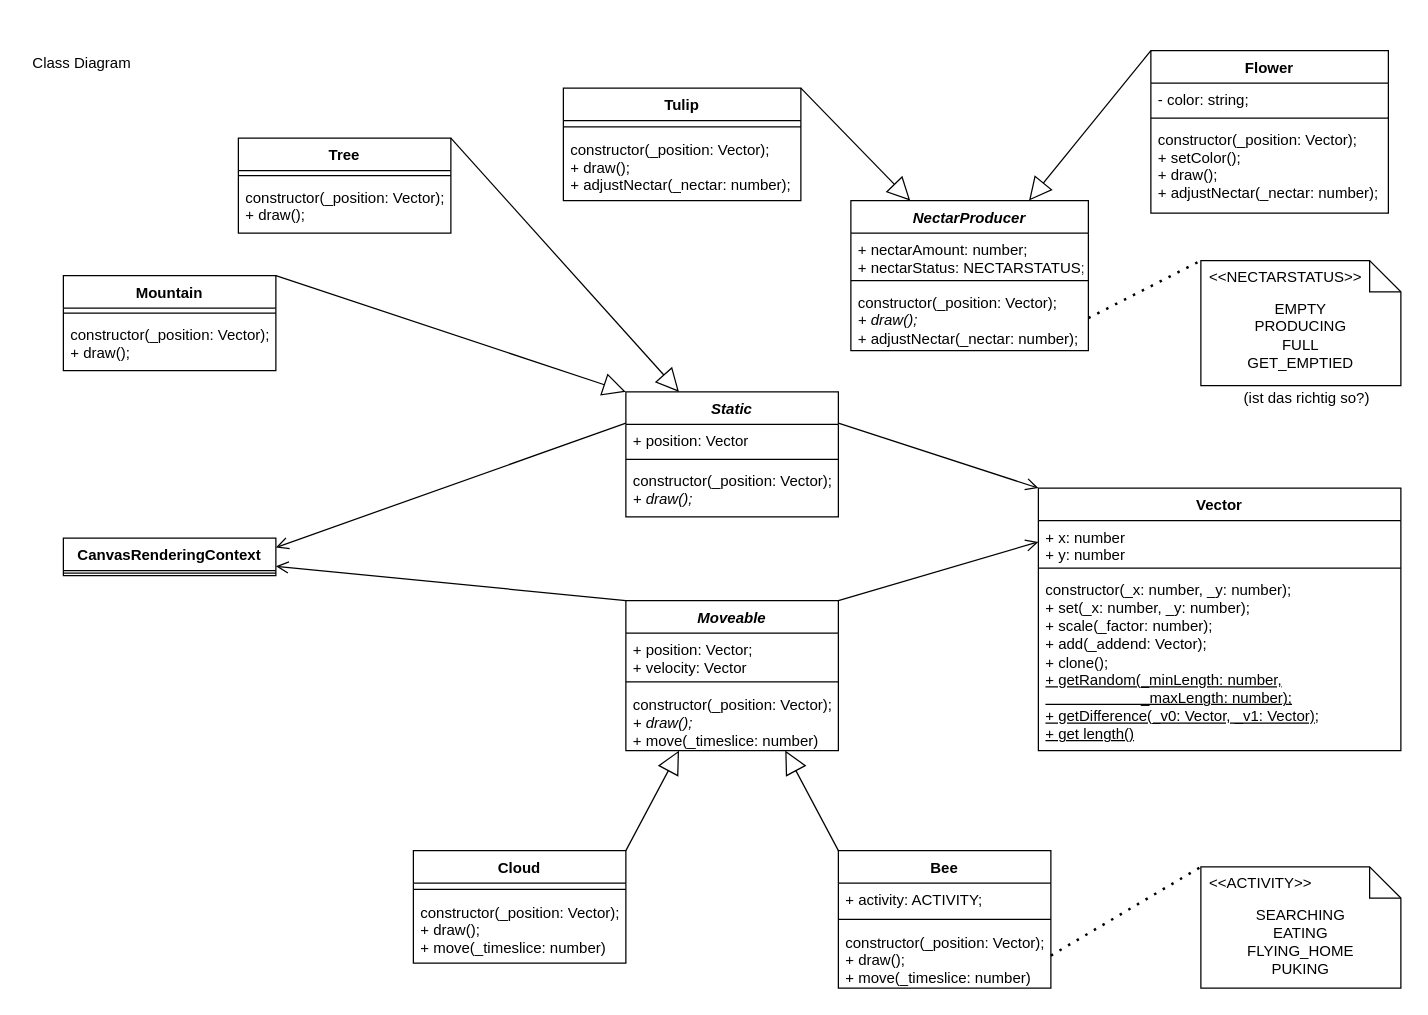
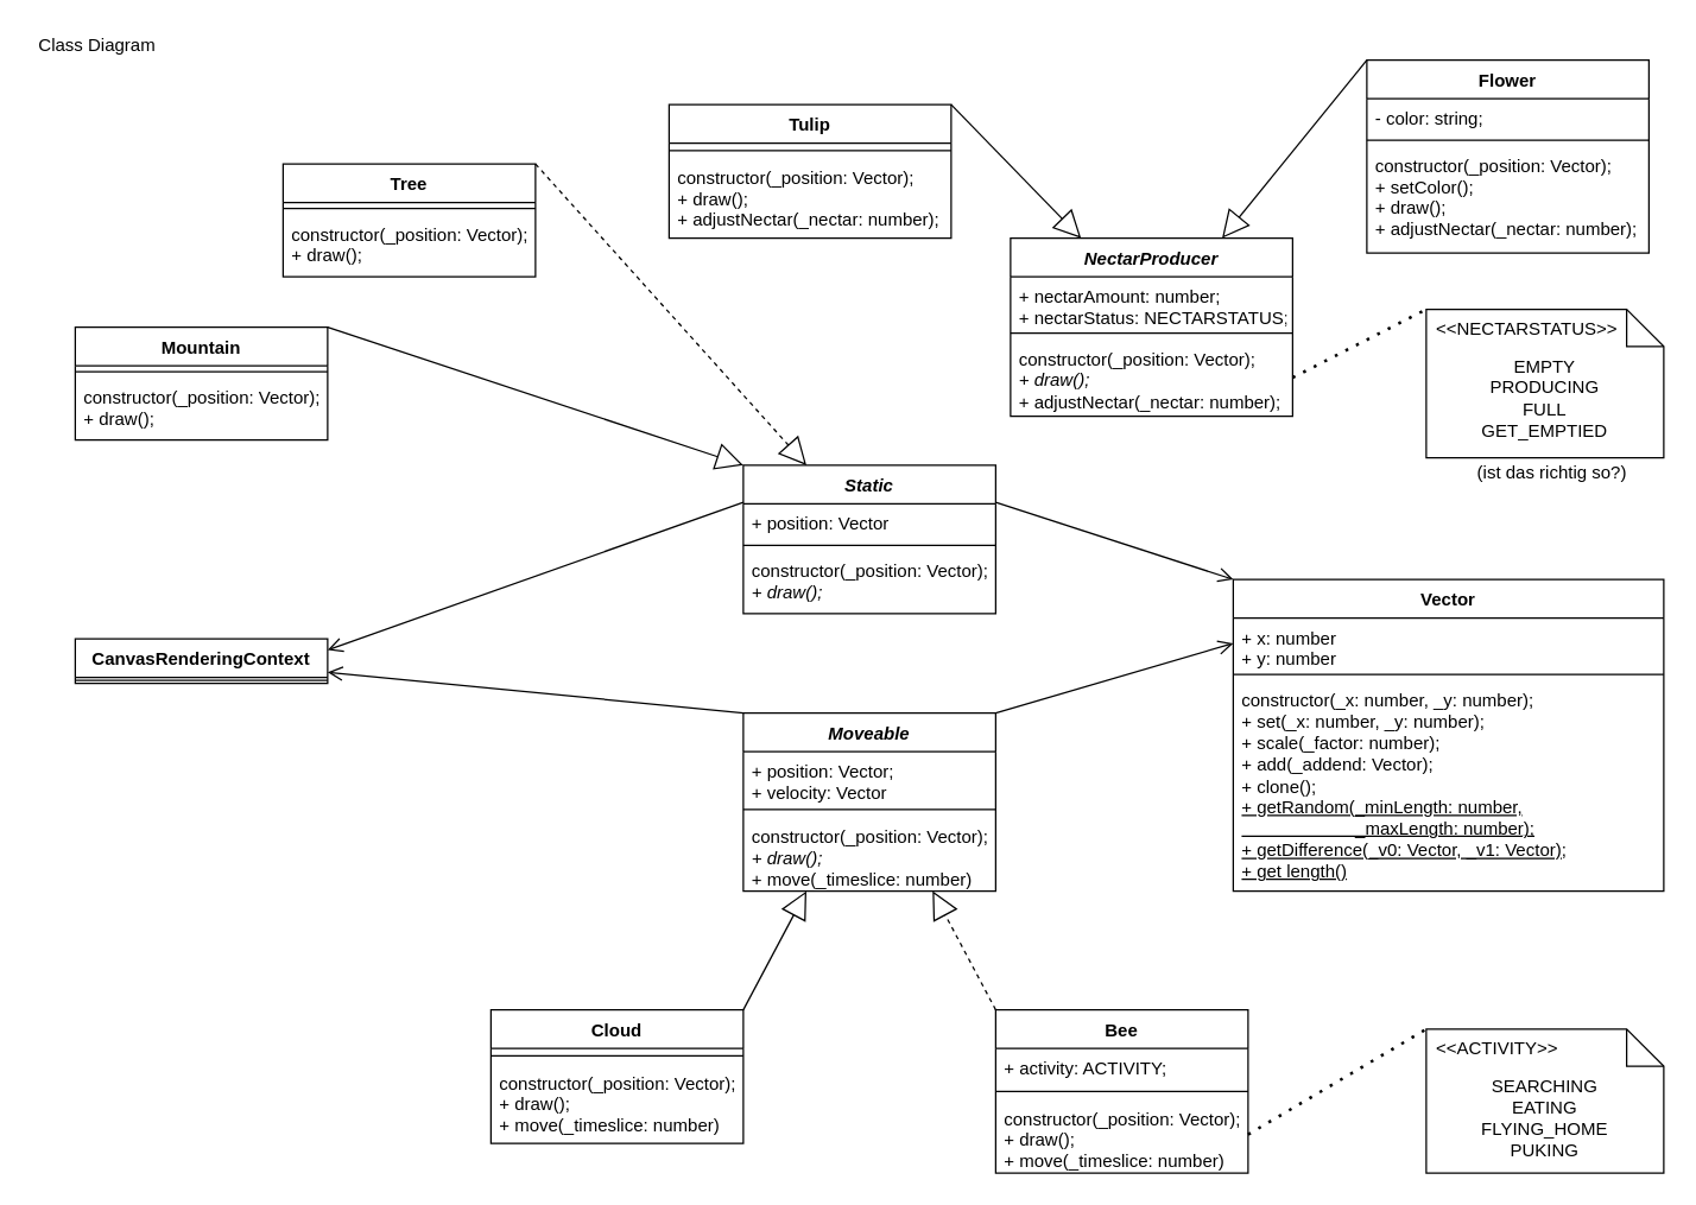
- <mxCell id="24" value="Class Diagram" style="text;html=1;strokeColor=none;fillColor=none;align=center;verticalAlign=middle;whiteSpace=wrap;rounded=0;" parent="1" vertex="1"><mxGeometry x="20" y="40" width="90" height="20" as="geometry" /></mxCell>
+ <mxCell id="24" value="Class Diagram" style="text;html=1;strokeColor=none;fillColor=none;align=center;verticalAlign=middle;whiteSpace=wrap;rounded=0;" parent="1" vertex="1"><mxGeometry x="20" y="20" width="90" height="20" as="geometry" /></mxCell>
- <mxCell id="37" value="" style="endArrow=block;endSize=16;endFill=0;html=1;exitX=1;exitY=0;exitDx=0;exitDy=0;entryX=0.25;entryY=0;entryDx=0;entryDy=0;" parent="1" source="5" target="25" edge="1"><mxGeometry width="160" relative="1" as="geometry"><mxPoint x="170" y="550" as="sourcePoint" /><mxPoint x="330" y="550" as="targetPoint" /></mxGeometry></mxCell>
+ <mxCell id="37" value="" style="endArrow=block;endSize=16;endFill=0;html=1;exitX=1;exitY=0;exitDx=0;exitDy=0;entryX=0.25;entryY=0;entryDx=0;entryDy=0;dashed=1;" parent="1" source="5" target="25" edge="1"><mxGeometry width="160" relative="1" as="geometry"><mxPoint x="170" y="550" as="sourcePoint" /><mxPoint x="330" y="550" as="targetPoint" /></mxGeometry></mxCell>
- <mxCell id="36" value="" style="endArrow=block;endSize=16;endFill=0;html=1;exitX=0;exitY=0;exitDx=0;exitDy=0;entryX=0.75;entryY=1;entryDx=0;entryDy=0;" parent="1" source="14" target="29" edge="1"><mxGeometry width="160" relative="1" as="geometry"><mxPoint x="160" y="540" as="sourcePoint" /><mxPoint x="320" y="540" as="targetPoint" /></mxGeometry></mxCell>
+ <mxCell id="36" value="" style="endArrow=block;endSize=16;endFill=0;html=1;exitX=0;exitY=0;exitDx=0;exitDy=0;entryX=0.75;entryY=1;entryDx=0;entryDy=0;dashed=1;" parent="1" source="14" target="29" edge="1"><mxGeometry width="160" relative="1" as="geometry"><mxPoint x="160" y="540" as="sourcePoint" /><mxPoint x="320" y="540" as="targetPoint" /></mxGeometry></mxCell>
